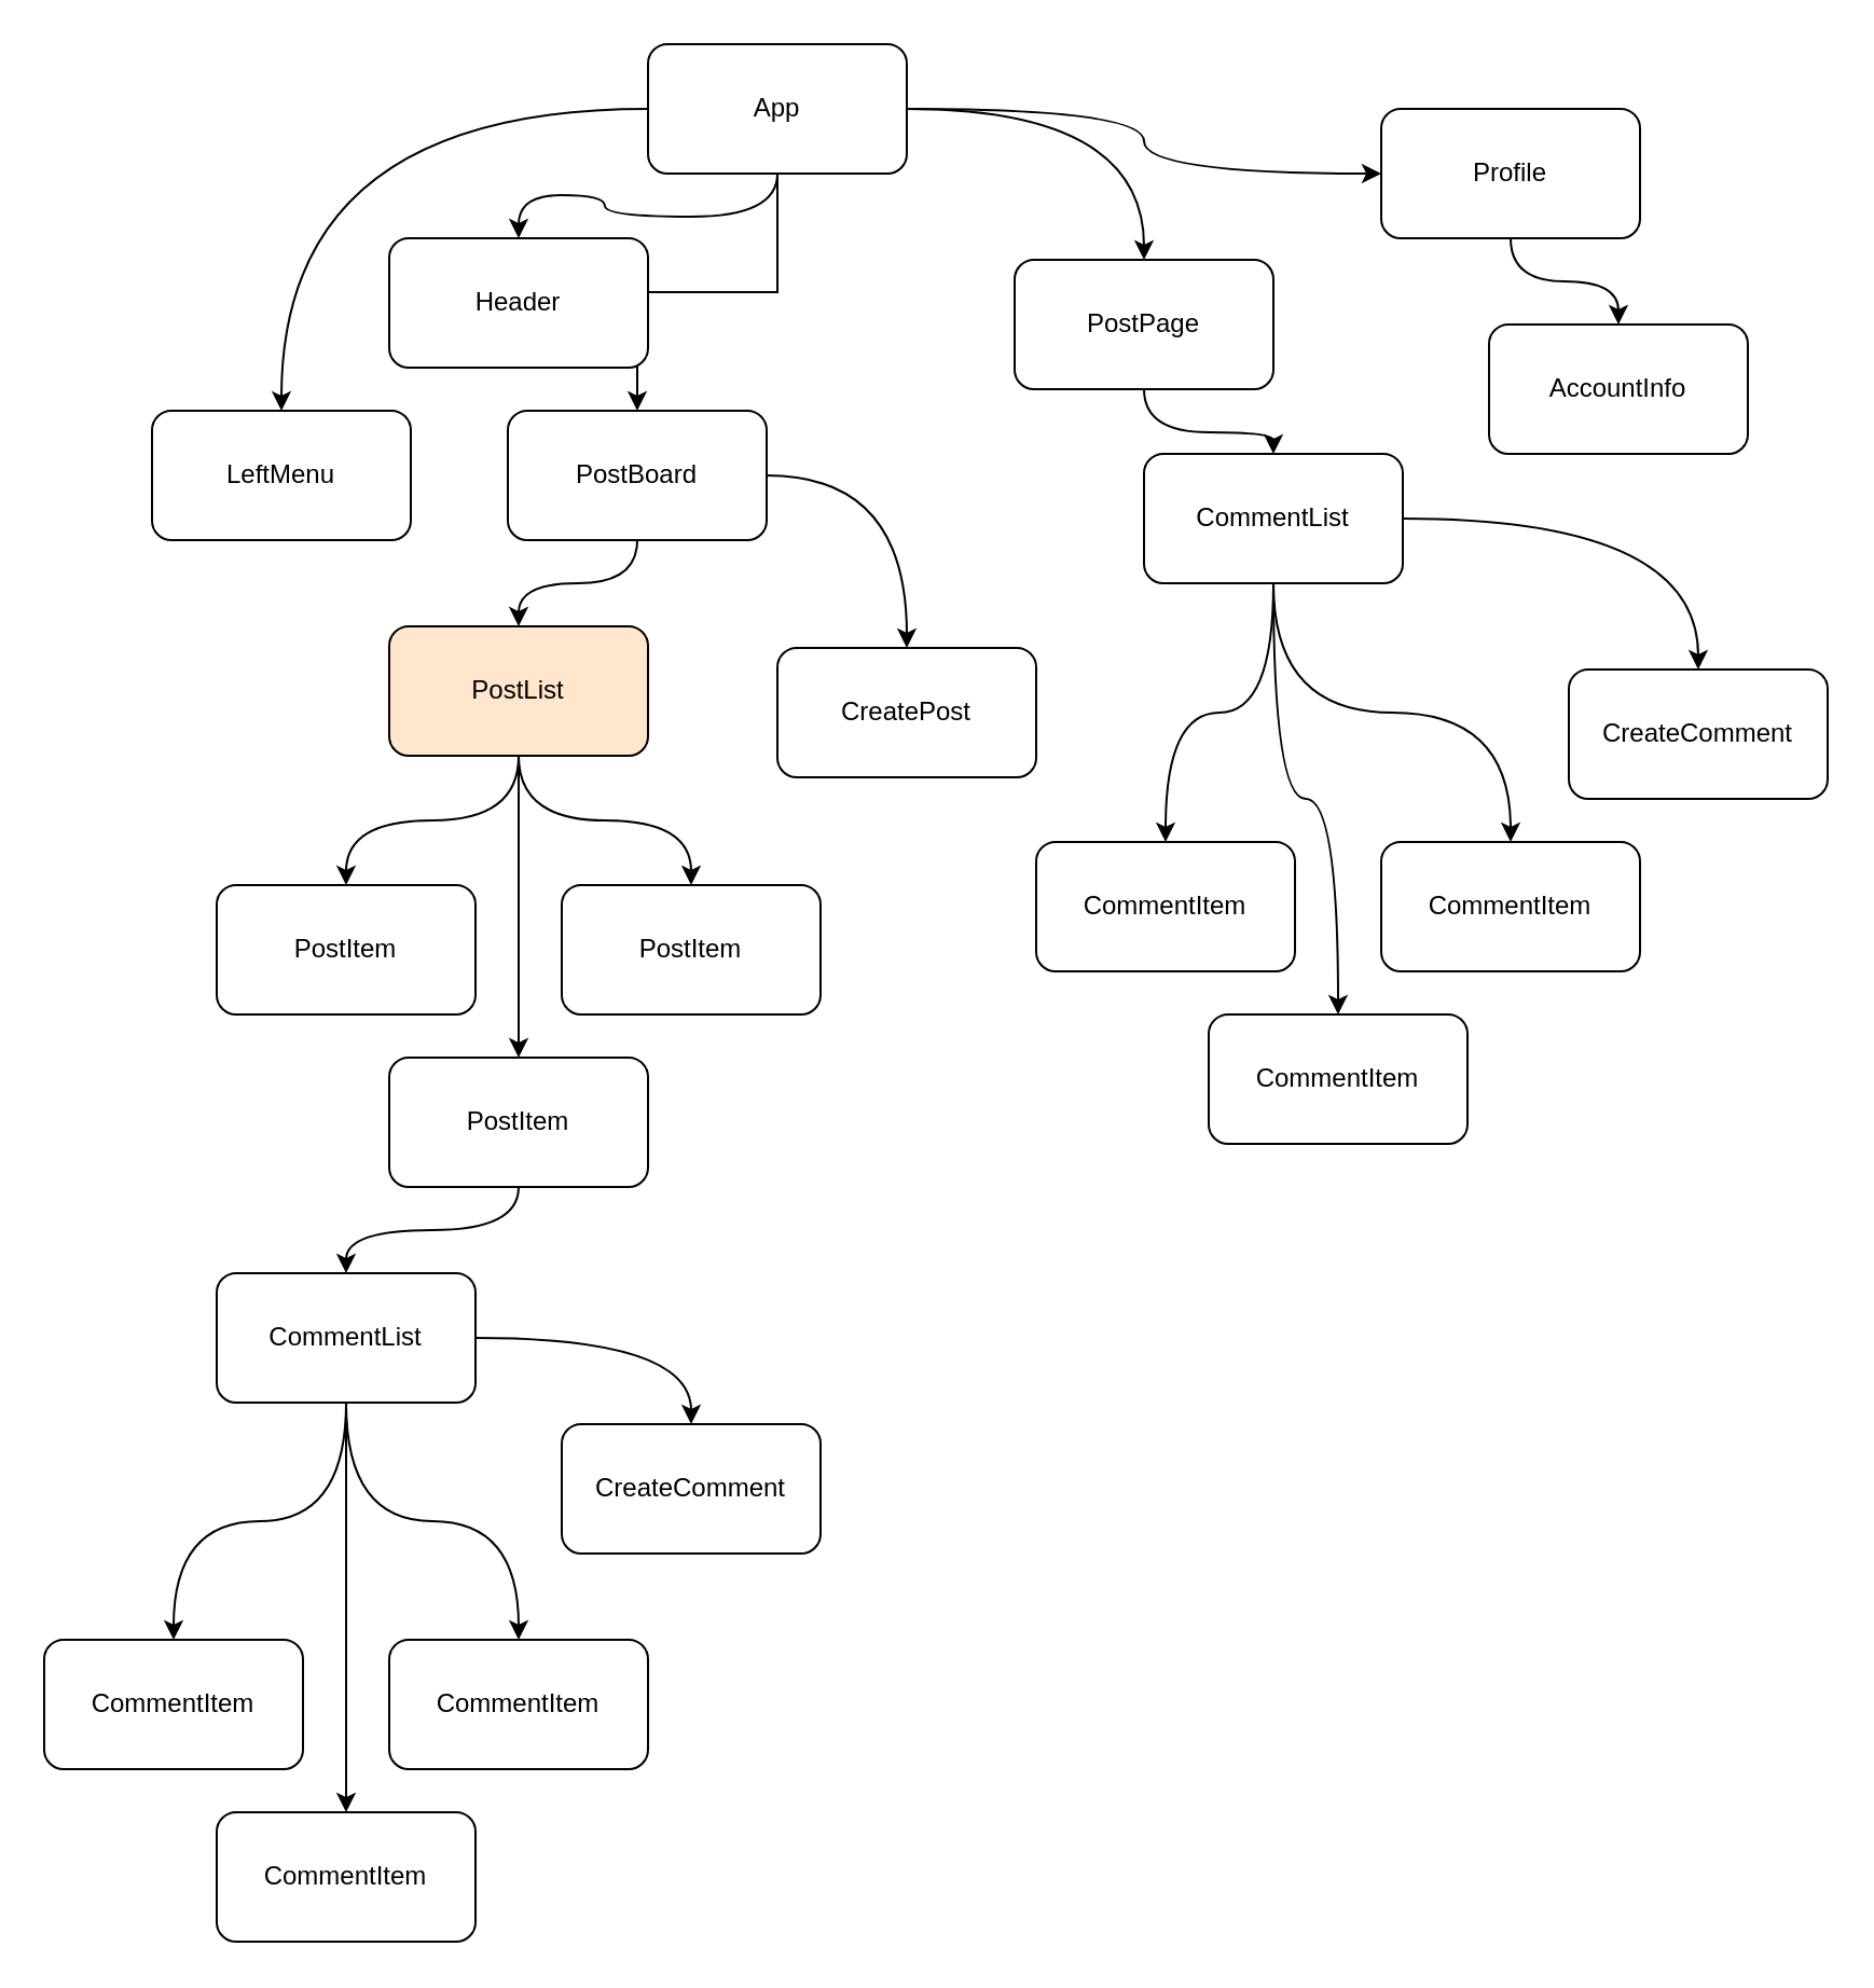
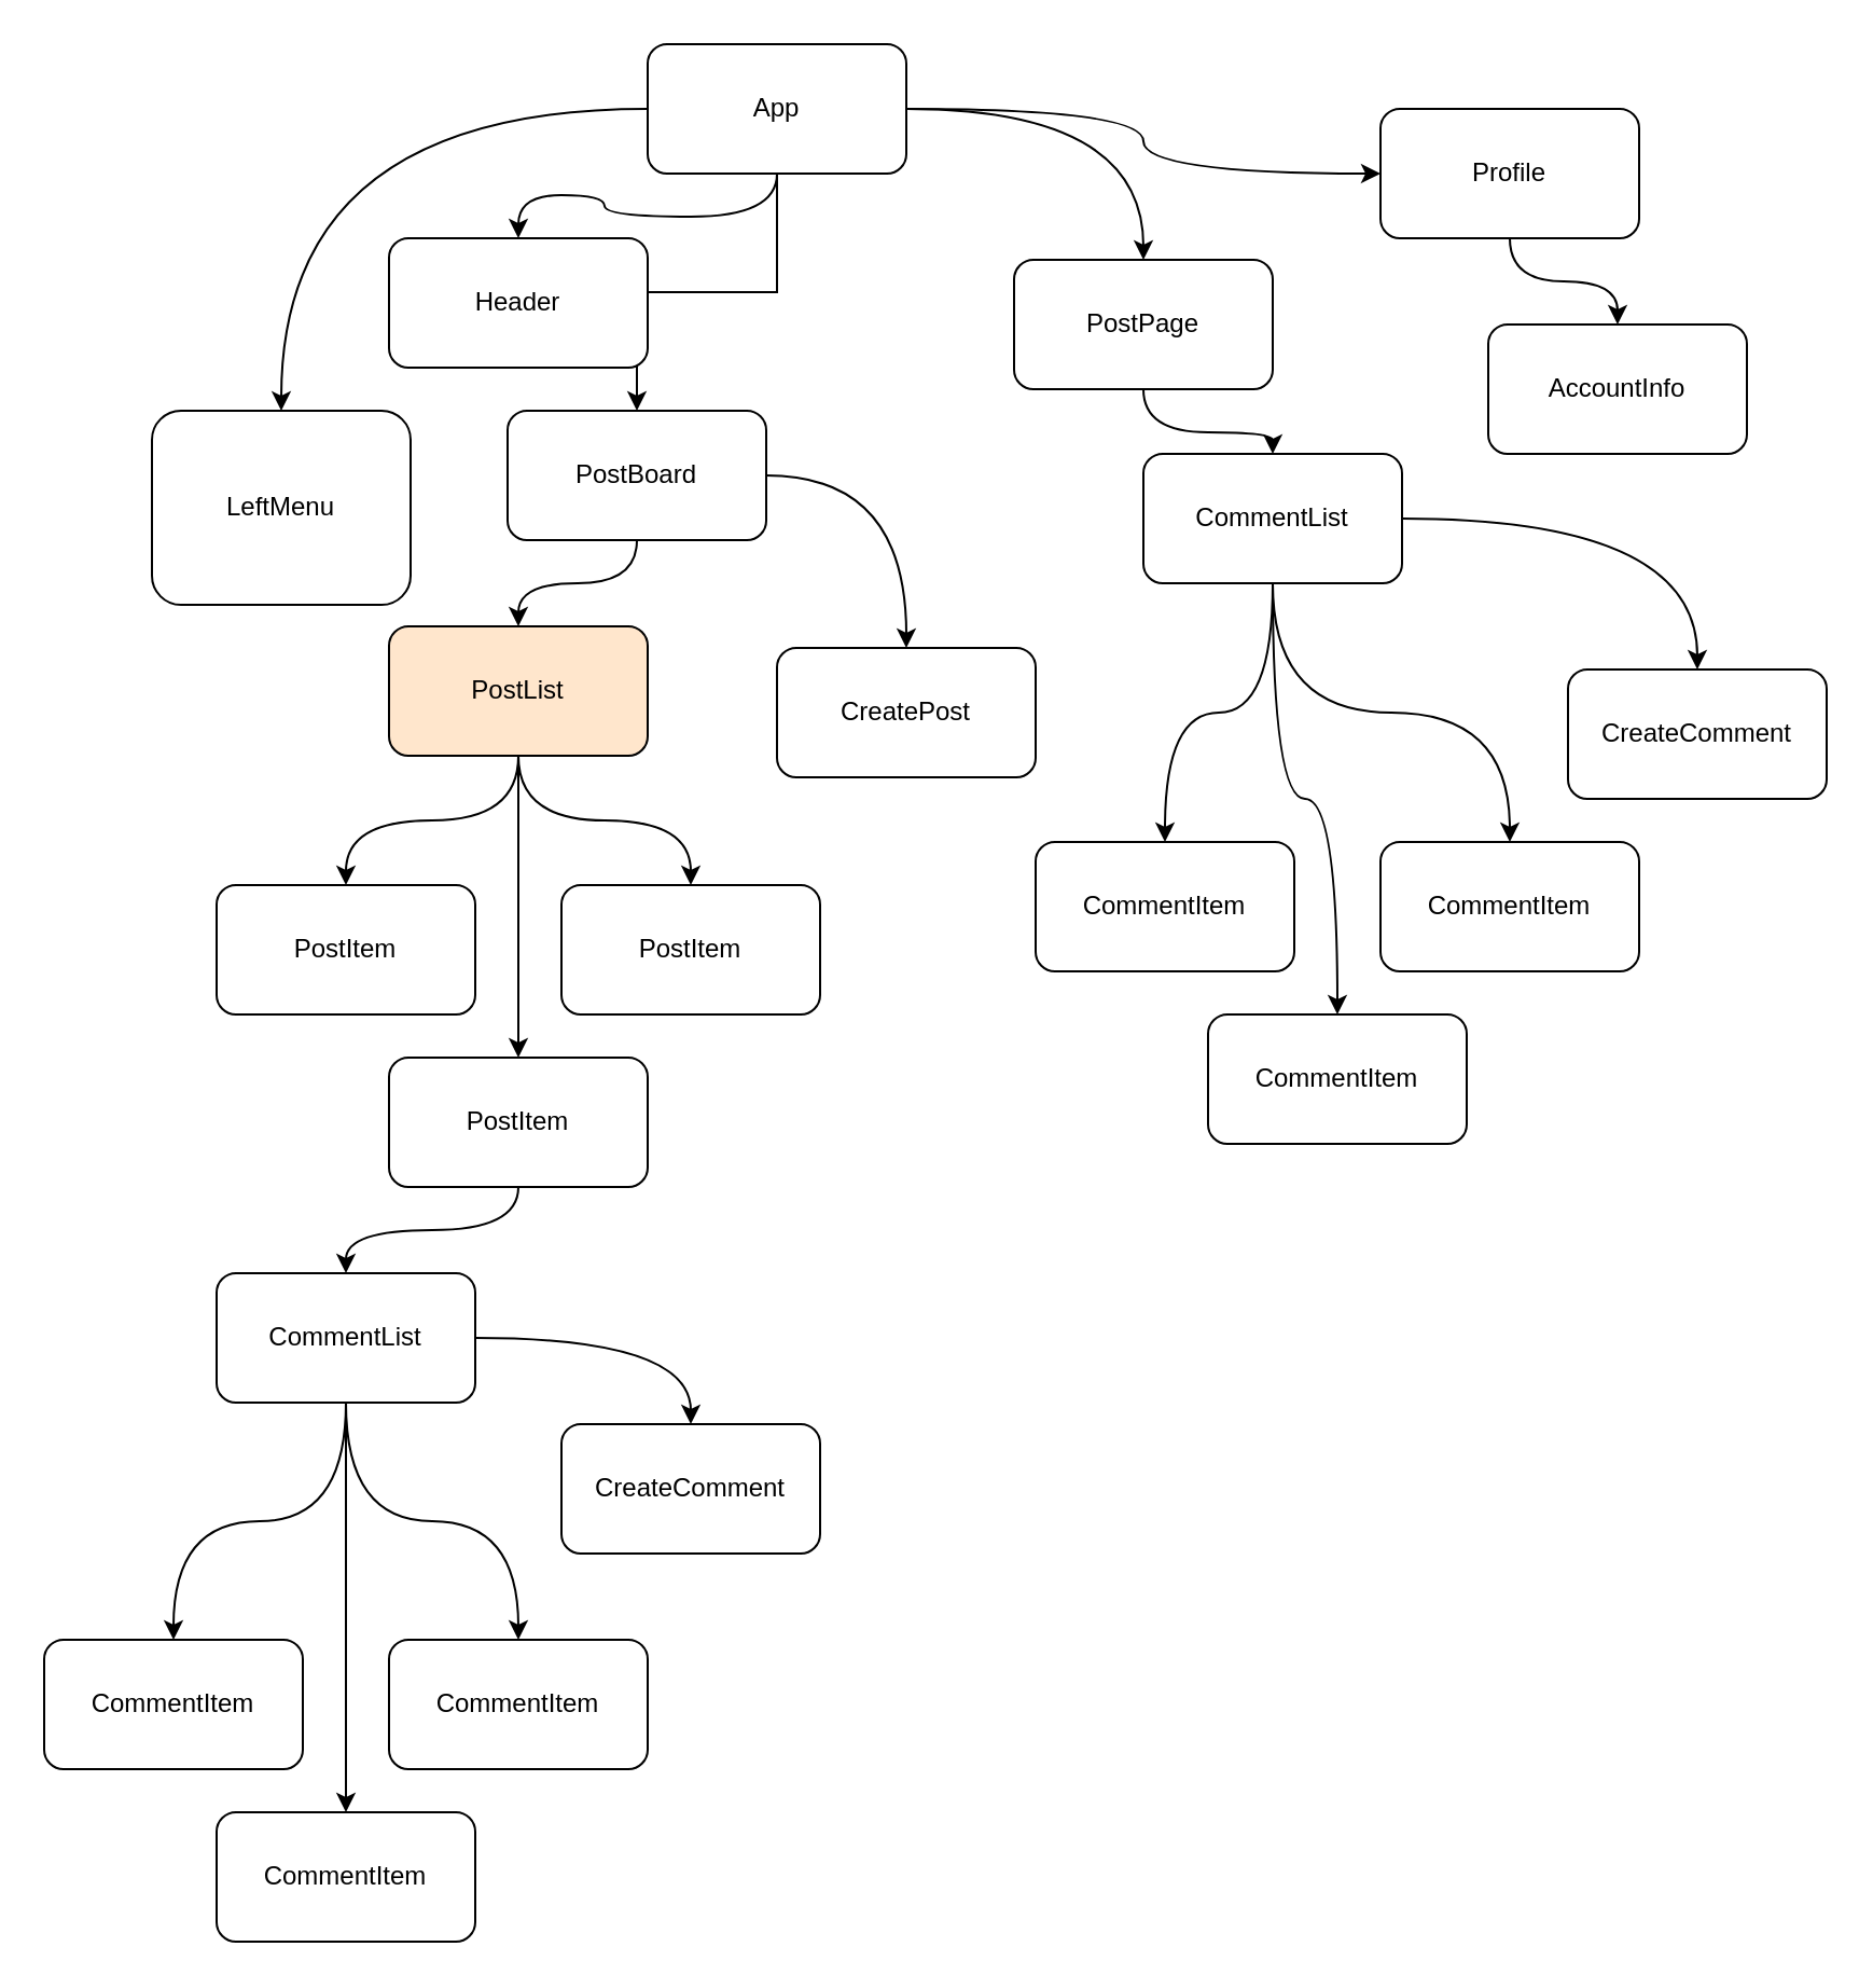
- <mxCell id="19" value="LeftMenu" style="rounded=1;whiteSpace=wrap;html=1;" parent="1" vertex="1"><mxGeometry x="70" y="190" width="120" height="60" as="geometry" /></mxCell>
+ <mxCell id="19" value="LeftMenu" style="rounded=1;whiteSpace=wrap;html=1;" parent="1" vertex="1"><mxGeometry x="70" y="190" width="120" height="90" as="geometry" /></mxCell>
